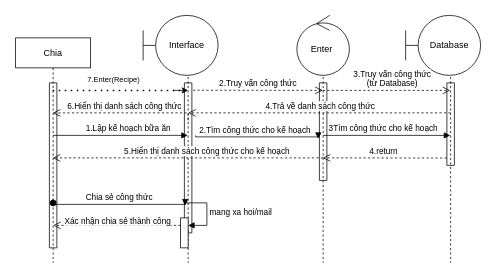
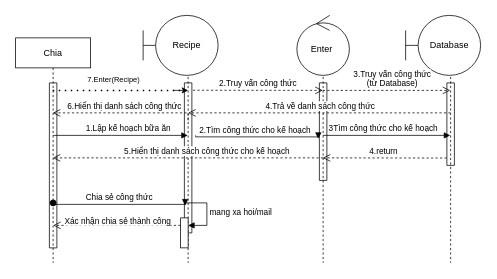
- <mxCell id="15" value="Interface" style="shape=umlBoundary;whiteSpace=wrap;html=1;" parent="1" vertex="1"><mxGeometry x="190" y="20" width="100" height="80" as="geometry" /></mxCell>
+ <mxCell id="15" value="Recipe" style="shape=umlBoundary;whiteSpace=wrap;html=1;" parent="1" vertex="1"><mxGeometry x="190" y="20" width="100" height="80" as="geometry" /></mxCell>
